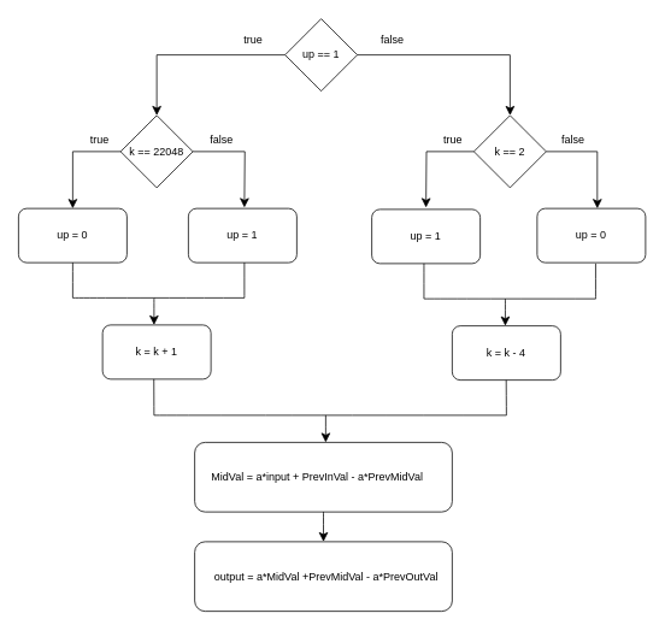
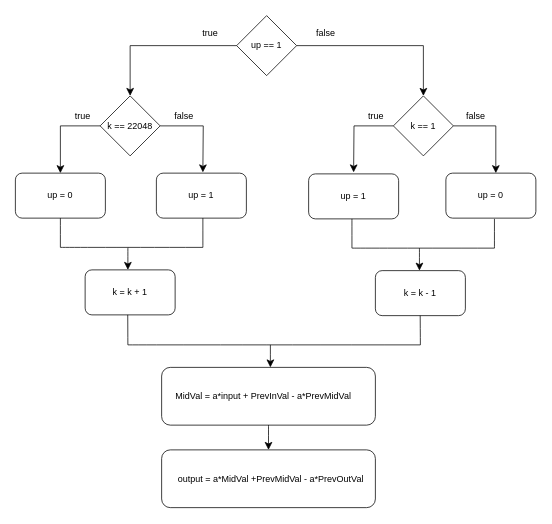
- <mxCell id="7" value="k == 2" style="rhombus;whiteSpace=wrap;html=1;" parent="1" vertex="1"><mxGeometry x="524" y="127" width="80" height="80" as="geometry" /></mxCell>
+ <mxCell id="7" value="k == 1" style="rhombus;whiteSpace=wrap;html=1;" parent="1" vertex="1"><mxGeometry x="524" y="127" width="80" height="80" as="geometry" /></mxCell>
- <mxCell id="10" value="k = k - 4" style="rounded=1;whiteSpace=wrap;html=1;" parent="1" vertex="1"><mxGeometry x="500" y="360" width="120" height="60" as="geometry" /></mxCell>
+ <mxCell id="10" value="k = k - 1" style="rounded=1;whiteSpace=wrap;html=1;" parent="1" vertex="1"><mxGeometry x="500" y="360" width="120" height="60" as="geometry" /></mxCell>
